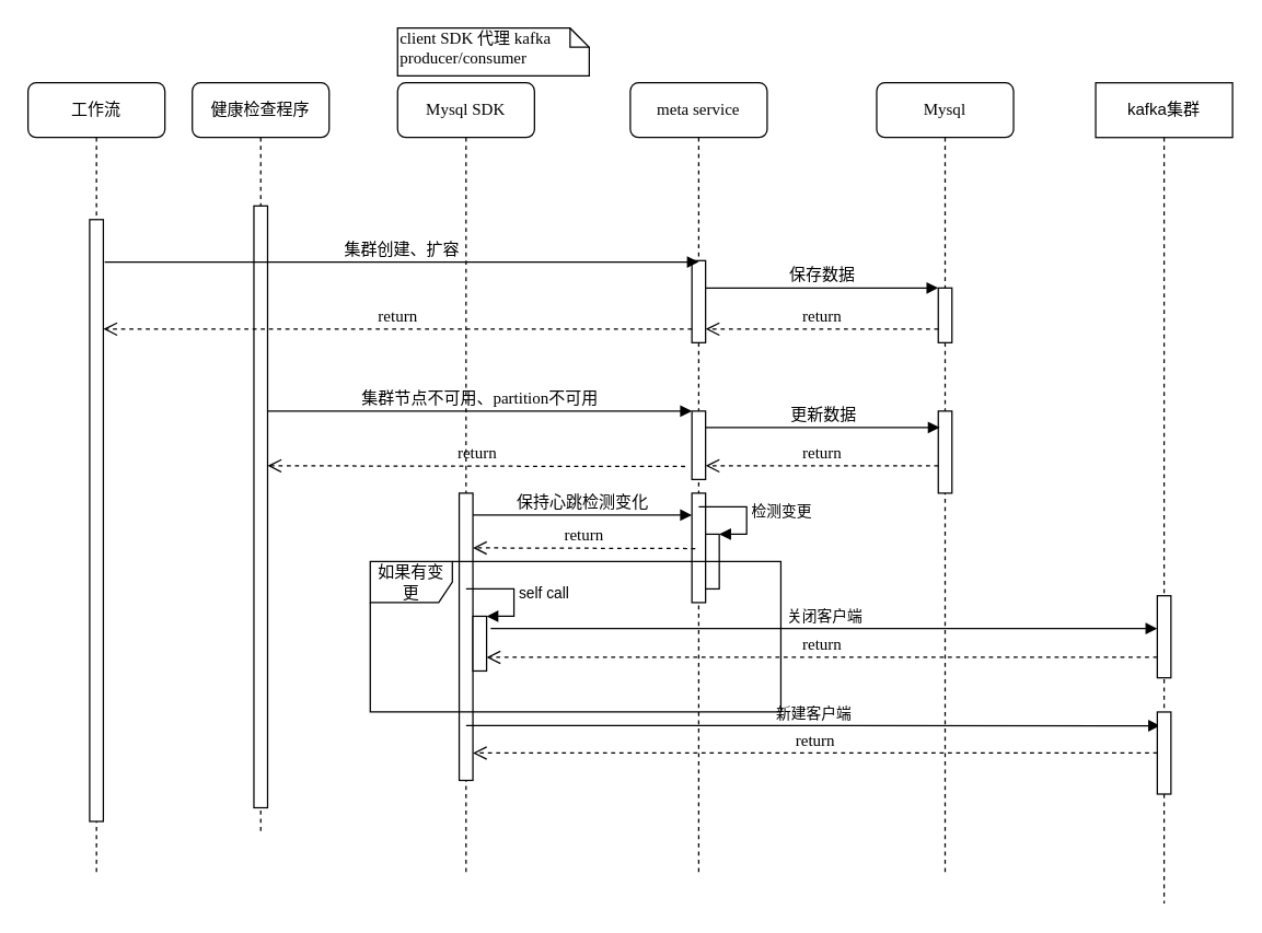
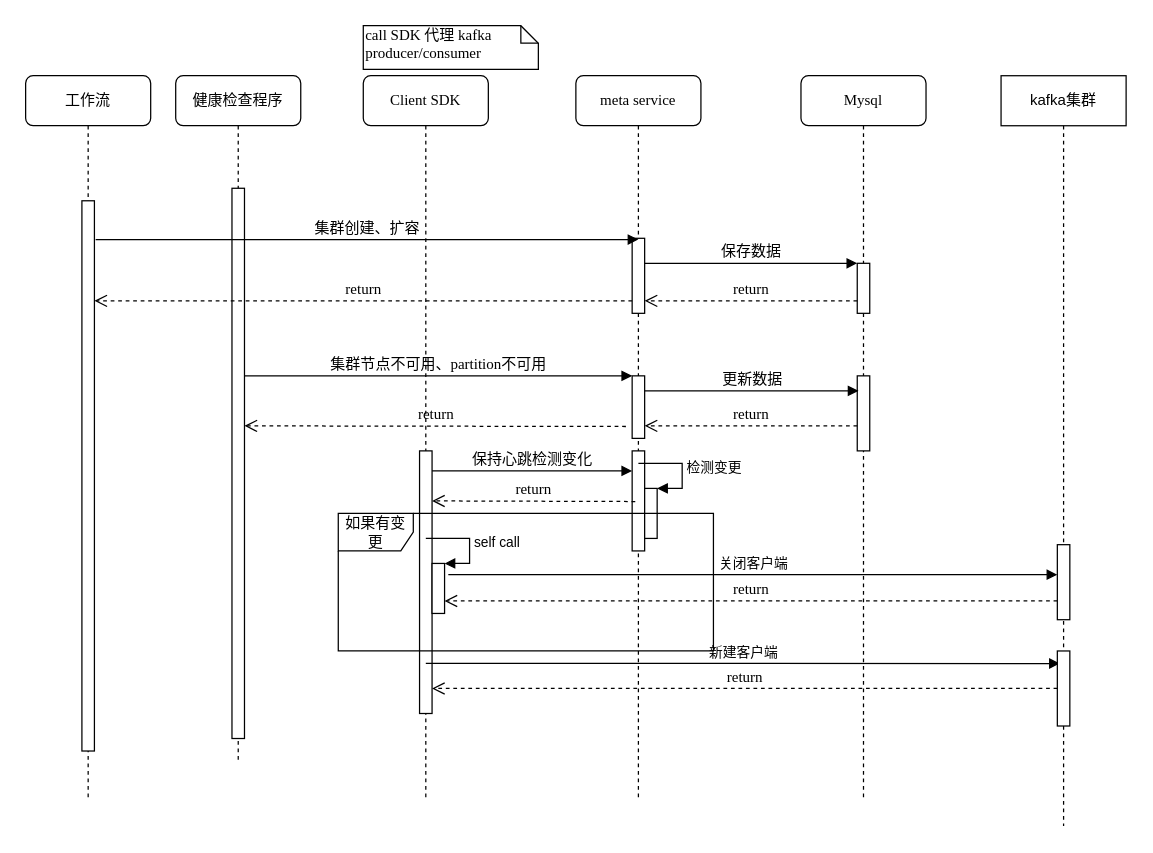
- <mxCell id="22" value="client SDK 代理 kafka producer/consumer" style="shape=note;whiteSpace=wrap;html=1;size=14;verticalAlign=top;align=left;spacingTop=-6;rounded=0;shadow=0;comic=0;labelBackgroundColor=none;strokeColor=#000000;strokeWidth=1;fillColor=#FFFFFF;fontFamily=Verdana;fontSize=12;fontColor=#000000;" parent="1" vertex="1"><mxGeometry x="290" y="20" width="140" height="35" as="geometry" /></mxCell>
+ <mxCell id="22" value="call SDK 代理 kafka producer/consumer" style="shape=note;whiteSpace=wrap;html=1;size=14;verticalAlign=top;align=left;spacingTop=-6;rounded=0;shadow=0;comic=0;labelBackgroundColor=none;strokeColor=#000000;strokeWidth=1;fillColor=#FFFFFF;fontFamily=Verdana;fontSize=12;fontColor=#000000;" parent="1" vertex="1"><mxGeometry x="290" y="20" width="140" height="35" as="geometry" /></mxCell>
- <mxCell id="12" value="Mysql SDK" style="shape=umlLifeline;perimeter=lifelinePerimeter;whiteSpace=wrap;html=1;container=1;collapsible=0;recursiveResize=0;outlineConnect=0;rounded=1;shadow=0;comic=0;labelBackgroundColor=none;strokeColor=#000000;strokeWidth=1;fillColor=#FFFFFF;fontFamily=Verdana;fontSize=12;fontColor=#000000;align=center;" parent="1" vertex="1"><mxGeometry x="290" y="60" width="100" height="580" as="geometry" /></mxCell>
+ <mxCell id="12" value="Client SDK" style="shape=umlLifeline;perimeter=lifelinePerimeter;whiteSpace=wrap;html=1;container=1;collapsible=0;recursiveResize=0;outlineConnect=0;rounded=1;shadow=0;comic=0;labelBackgroundColor=none;strokeColor=#000000;strokeWidth=1;fillColor=#FFFFFF;fontFamily=Verdana;fontSize=12;fontColor=#000000;align=center;" parent="1" vertex="1"><mxGeometry x="290" y="60" width="100" height="580" as="geometry" /></mxCell>
